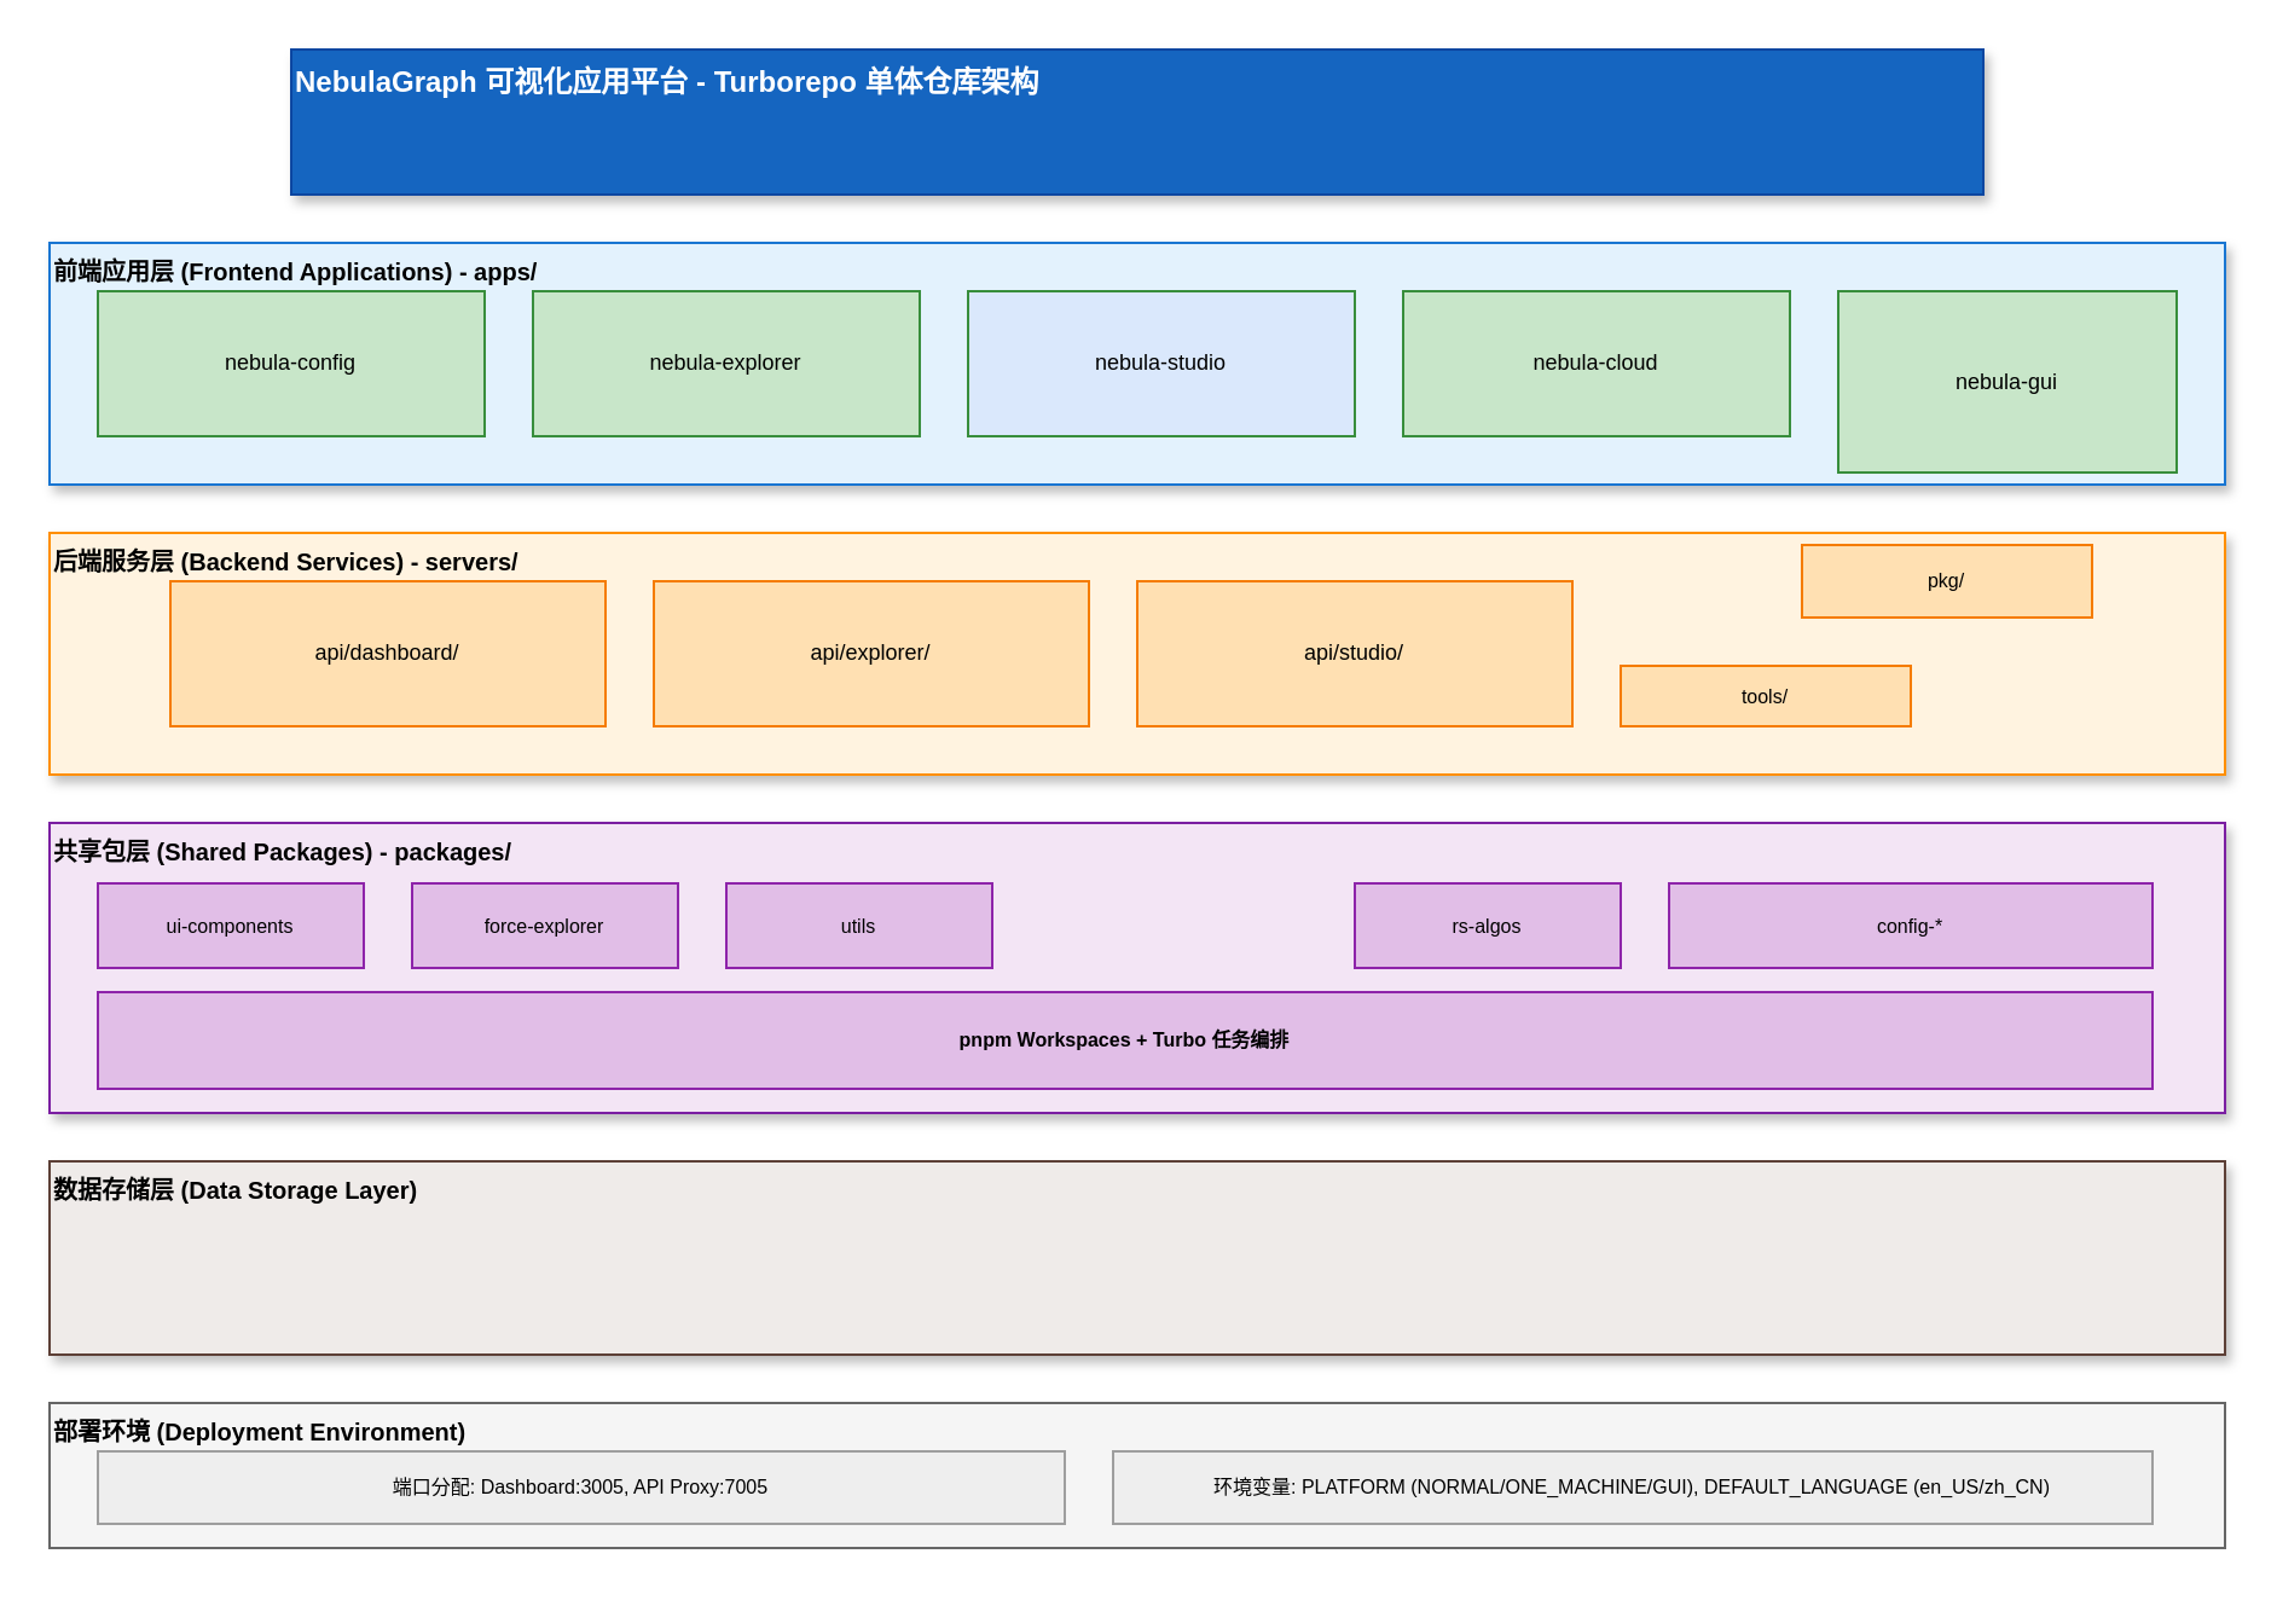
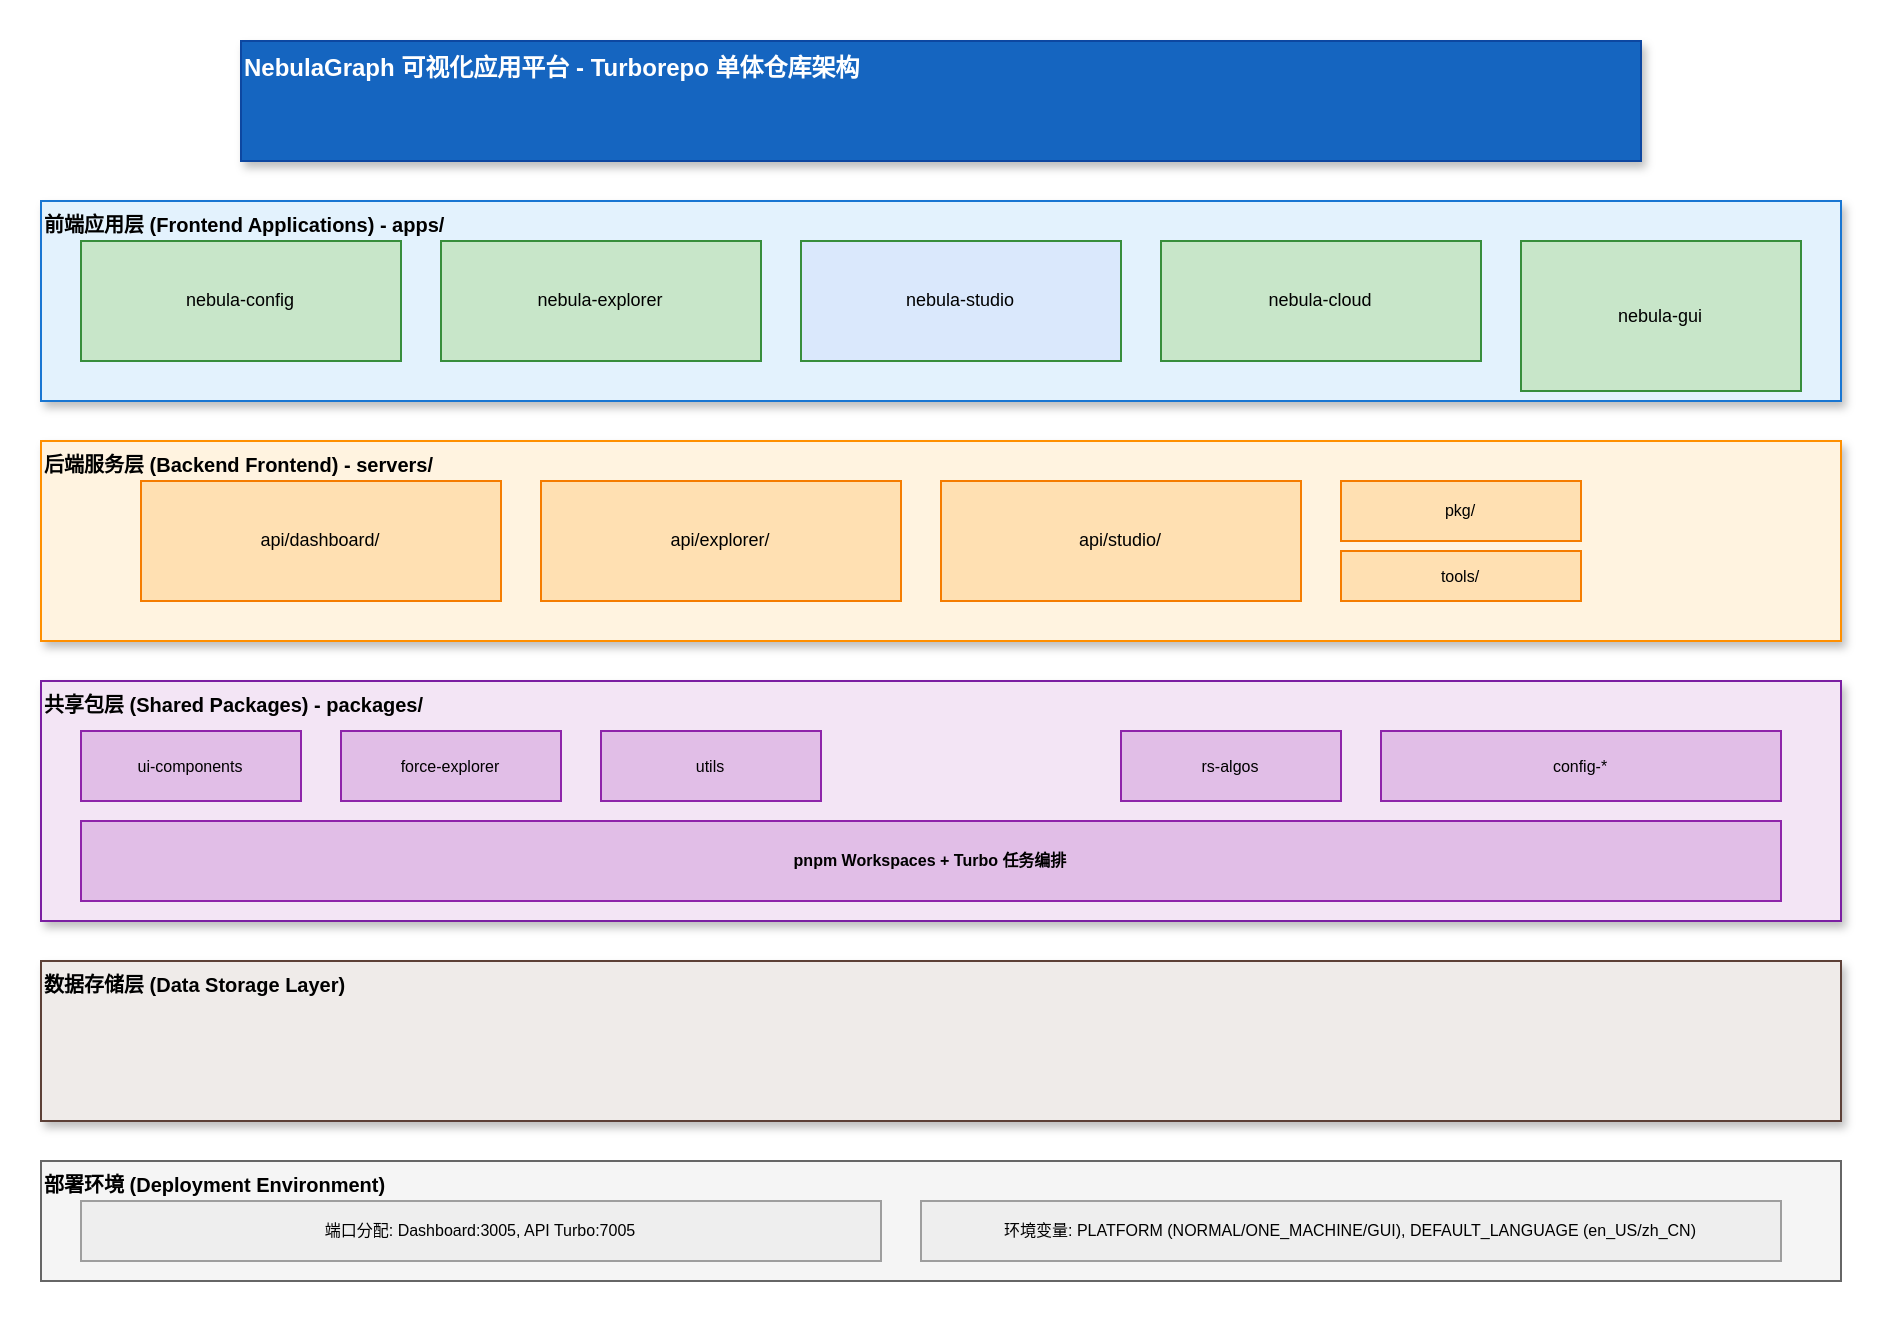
- <mxCell id="4" value="后端服务层 (Backend Services) - servers/" style="whiteSpace=wrap;html=1;fillColor=#FFF3E0;strokeColor=#FF8F00;fontSize=10;fontStyle=1;rounded=2;shadow=1;align=left;verticalAlign=top;" vertex="1" parent="1"><mxGeometry x="20" y="220" width="900" height="100" as="geometry" /></mxCell>
+ <mxCell id="4" value="后端服务层 (Backend Frontend) - servers/" style="whiteSpace=wrap;html=1;fillColor=#FFF3E0;strokeColor=#FF8F00;fontSize=10;fontStyle=1;rounded=2;shadow=1;align=left;verticalAlign=top;" vertex="1" parent="1"><mxGeometry x="20" y="220" width="900" height="100" as="geometry" /></mxCell>
- <mxCell id="16" value="pkg/" style="whiteSpace=wrap;html=1;fillColor=#FFE0B2;strokeColor=#F57C00;fontSize=8;rounded=2;" vertex="1" parent="1"><mxGeometry x="745" y="225" width="120" height="30" as="geometry" /></mxCell>
+ <mxCell id="16" value="pkg/" style="whiteSpace=wrap;html=1;fillColor=#FFE0B2;strokeColor=#F57C00;fontSize=8;rounded=2;" vertex="1" parent="1"><mxGeometry x="670" y="240" width="120" height="30" as="geometry" /></mxCell>
- <mxCell id="24" value="端口分配: Dashboard:3005, API Proxy:7005" style="whiteSpace=wrap;html=1;fillColor=#EEEEEE;strokeColor=#9E9E9E;fontSize=8;rounded=2;" vertex="1" parent="1"><mxGeometry x="40" y="600" width="400" height="30" as="geometry" /></mxCell>
+ <mxCell id="24" value="端口分配: Dashboard:3005, API Turbo:7005" style="whiteSpace=wrap;html=1;fillColor=#EEEEEE;strokeColor=#9E9E9E;fontSize=8;rounded=2;" vertex="1" parent="1"><mxGeometry x="40" y="600" width="400" height="30" as="geometry" /></mxCell>
